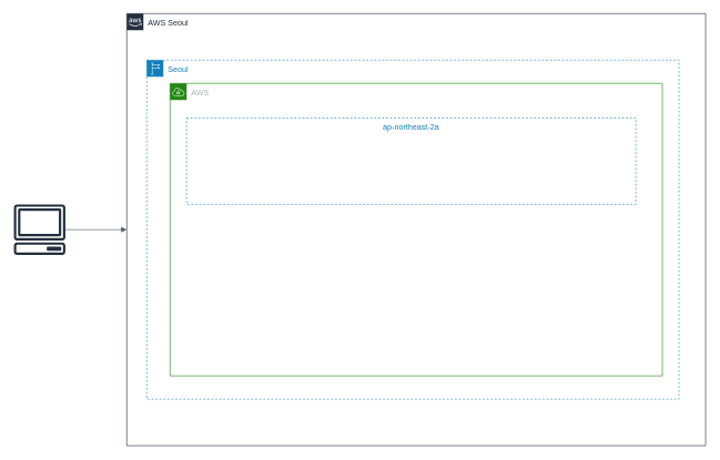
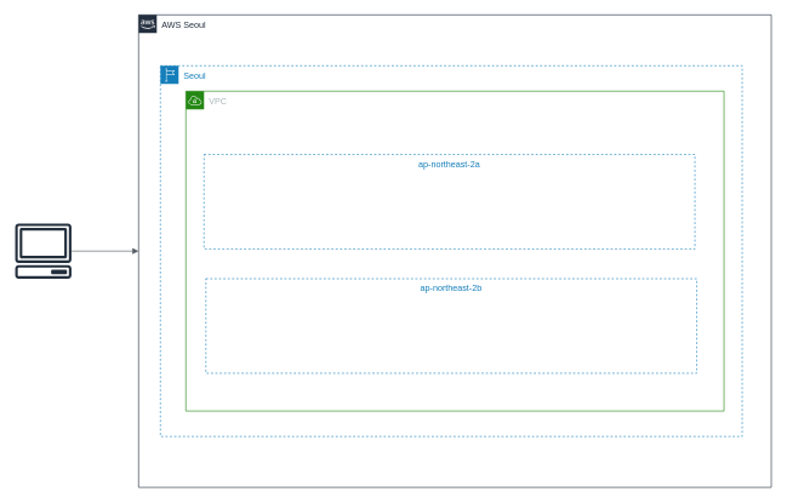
- <mxCell id="6" value="AWS" style="points=[[0,0],[0.25,0],[0.5,0],[0.75,0],[1,0],[1,0.25],[1,0.5],[1,0.75],[1,1],[0.75,1],[0.5,1],[0.25,1],[0,1],[0,0.75],[0,0.5],[0,0.25]];outlineConnect=0;gradientColor=none;html=1;whiteSpace=wrap;fontSize=12;fontStyle=0;container=1;pointerEvents=0;collapsible=0;recursiveResize=0;shape=mxgraph.aws4.group;grIcon=mxgraph.aws4.group_vpc;strokeColor=#248814;fillColor=none;verticalAlign=top;align=left;spacingLeft=30;fontColor=#AAB7B8;dashed=0;" vertex="1" parent="5"><mxGeometry x="35" y="35" width="740" height="440" as="geometry" /></mxCell>
+ <mxCell id="6" value="VPC" style="points=[[0,0],[0.25,0],[0.5,0],[0.75,0],[1,0],[1,0.25],[1,0.5],[1,0.75],[1,1],[0.75,1],[0.5,1],[0.25,1],[0,1],[0,0.75],[0,0.5],[0,0.25]];outlineConnect=0;gradientColor=none;html=1;whiteSpace=wrap;fontSize=12;fontStyle=0;container=1;pointerEvents=0;collapsible=0;recursiveResize=0;shape=mxgraph.aws4.group;grIcon=mxgraph.aws4.group_vpc;strokeColor=#248814;fillColor=none;verticalAlign=top;align=left;spacingLeft=30;fontColor=#AAB7B8;dashed=0;" vertex="1" parent="5"><mxGeometry x="35" y="35" width="740" height="440" as="geometry" /></mxCell>
- <mxCell id="7" value="ap-northeast-2a" style="fillColor=none;strokeColor=#147EBA;dashed=1;verticalAlign=top;fontStyle=0;fontColor=#147EBA;" vertex="1" parent="6"><mxGeometry x="25" y="52" width="675" height="130" as="geometry" /></mxCell>
+ <mxCell id="7" value="ap-northeast-2a" style="fillColor=none;strokeColor=#147EBA;dashed=1;verticalAlign=top;fontStyle=0;fontColor=#147EBA;" vertex="1" parent="6"><mxGeometry x="25" y="87" width="675" height="130" as="geometry" /></mxCell>
+ <mxCell id="8" value="ap-northeast-2b" style="fillColor=none;strokeColor=#147EBA;dashed=1;verticalAlign=top;fontStyle=0;fontColor=#147EBA;" vertex="1" parent="6"><mxGeometry x="27.5" y="258" width="675" height="130" as="geometry" /></mxCell>
